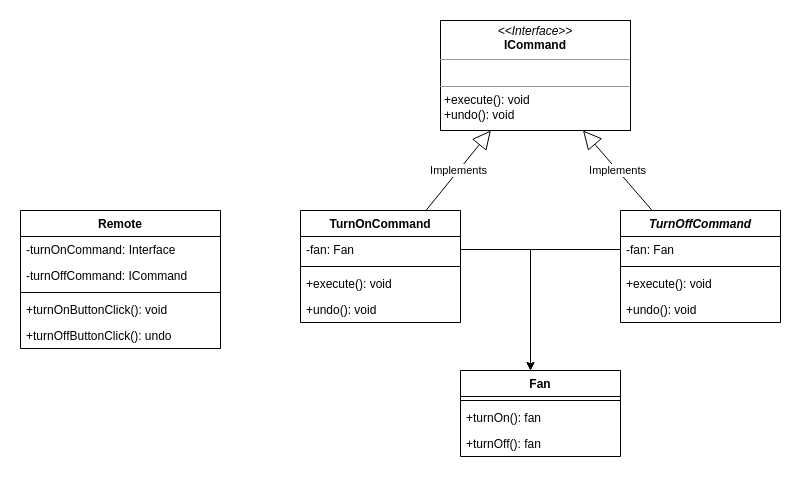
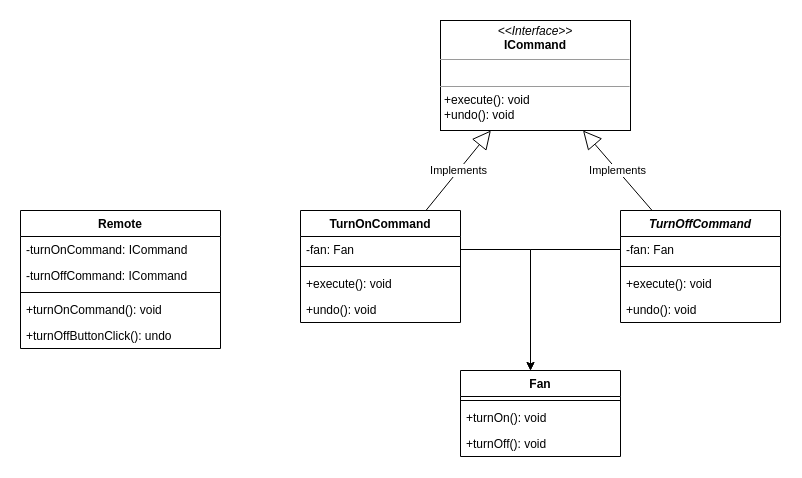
- <mxCell id="4" value="-turnOnCommand: Interface" style="text;strokeColor=none;fillColor=none;align=left;verticalAlign=top;spacingLeft=4;spacingRight=4;overflow=hidden;rotatable=0;points=[[0,0.5],[1,0.5]];portConstraint=eastwest;" vertex="1" parent="3"><mxGeometry y="26" width="200" height="26" as="geometry" /></mxCell>
+ <mxCell id="4" value="-turnOnCommand: ICommand" style="text;strokeColor=none;fillColor=none;align=left;verticalAlign=top;spacingLeft=4;spacingRight=4;overflow=hidden;rotatable=0;points=[[0,0.5],[1,0.5]];portConstraint=eastwest;" vertex="1" parent="3"><mxGeometry y="26" width="200" height="26" as="geometry" /></mxCell>
- <mxCell id="7" value="+turnOnButtonClick(): void" style="text;strokeColor=none;fillColor=none;align=left;verticalAlign=top;spacingLeft=4;spacingRight=4;overflow=hidden;rotatable=0;points=[[0,0.5],[1,0.5]];portConstraint=eastwest;" vertex="1" parent="3"><mxGeometry y="86" width="200" height="26" as="geometry" /></mxCell>
+ <mxCell id="7" value="+turnOnCommand(): void" style="text;strokeColor=none;fillColor=none;align=left;verticalAlign=top;spacingLeft=4;spacingRight=4;overflow=hidden;rotatable=0;points=[[0,0.5],[1,0.5]];portConstraint=eastwest;" vertex="1" parent="3"><mxGeometry y="86" width="200" height="26" as="geometry" /></mxCell>
- <mxCell id="11" value="+turnOn(): fan" style="text;strokeColor=none;fillColor=none;align=left;verticalAlign=top;spacingLeft=4;spacingRight=4;overflow=hidden;rotatable=0;points=[[0,0.5],[1,0.5]];portConstraint=eastwest;" vertex="1" parent="9"><mxGeometry y="34" width="160" height="26" as="geometry" /></mxCell>
+ <mxCell id="11" value="+turnOn(): void" style="text;strokeColor=none;fillColor=none;align=left;verticalAlign=top;spacingLeft=4;spacingRight=4;overflow=hidden;rotatable=0;points=[[0,0.5],[1,0.5]];portConstraint=eastwest;" vertex="1" parent="9"><mxGeometry y="34" width="160" height="26" as="geometry" /></mxCell>
- <mxCell id="12" value="+turnOff(): fan" style="text;strokeColor=none;fillColor=none;align=left;verticalAlign=top;spacingLeft=4;spacingRight=4;overflow=hidden;rotatable=0;points=[[0,0.5],[1,0.5]];portConstraint=eastwest;" vertex="1" parent="9"><mxGeometry y="60" width="160" height="26" as="geometry" /></mxCell>
+ <mxCell id="12" value="+turnOff(): void" style="text;strokeColor=none;fillColor=none;align=left;verticalAlign=top;spacingLeft=4;spacingRight=4;overflow=hidden;rotatable=0;points=[[0,0.5],[1,0.5]];portConstraint=eastwest;" vertex="1" parent="9"><mxGeometry y="60" width="160" height="26" as="geometry" /></mxCell>
